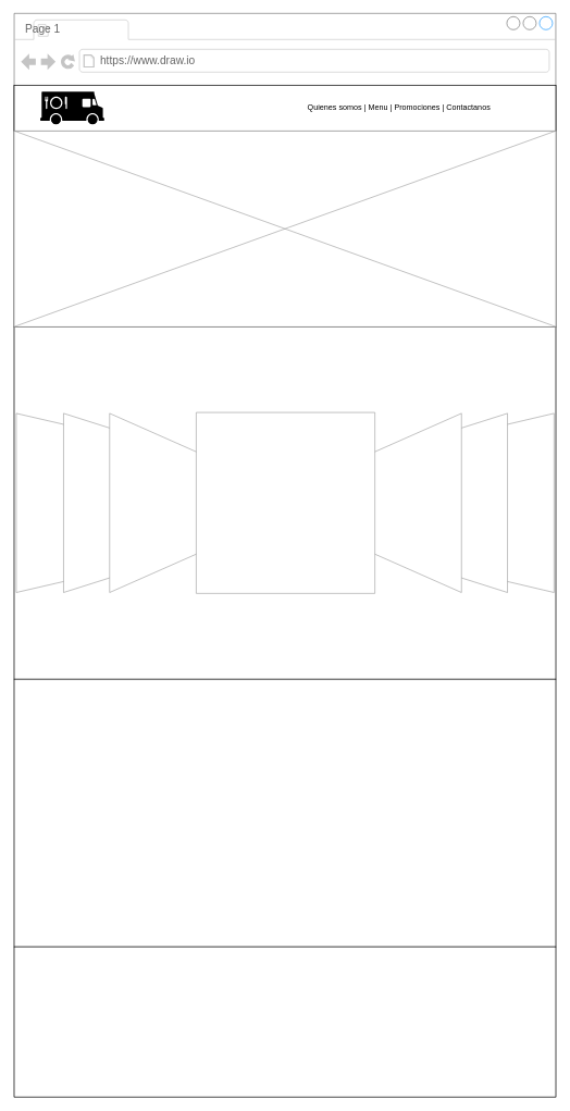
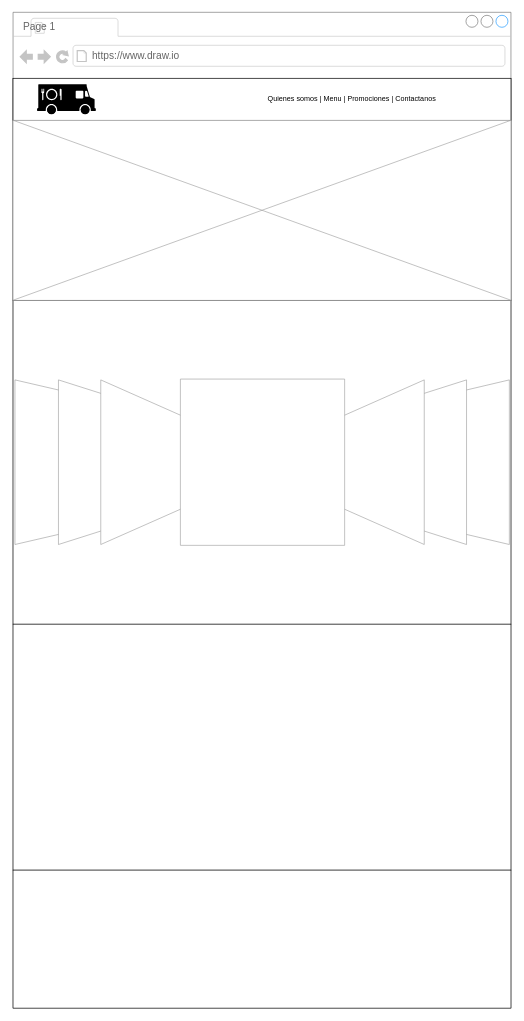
- <mxCell id="10" value="Quienes somos&lt;span style=&quot;white-space: pre;&quot;&gt; &lt;/span&gt;|&lt;span style=&quot;white-space: pre;&quot;&gt; &lt;/span&gt;Menu&lt;span style=&quot;white-space: pre;&quot;&gt; &lt;/span&gt;|&lt;span style=&quot;white-space: pre;&quot;&gt; &lt;/span&gt;Promociones&lt;span style=&quot;white-space: pre;&quot;&gt; &lt;/span&gt;|&lt;span style=&quot;white-space: pre;&quot;&gt; &lt;/span&gt;Contactanos" style="text;html=1;strokeColor=none;fillColor=none;align=center;verticalAlign=middle;whiteSpace=wrap;rounded=0;" vertex="1" parent="1"><mxGeometry x="411" y="150" width="400" height="30" as="geometry" /></mxCell>
+ <mxCell id="10" value="Quienes somos&lt;span style=&quot;white-space: pre;&quot;&gt; &lt;/span&gt;|&lt;span style=&quot;white-space: pre;&quot;&gt; &lt;/span&gt;Menu&lt;span style=&quot;white-space: pre;&quot;&gt; &lt;/span&gt;|&lt;span style=&quot;white-space: pre;&quot;&gt; &lt;/span&gt;Promociones&lt;span style=&quot;white-space: pre;&quot;&gt; &lt;/span&gt;|&lt;span style=&quot;white-space: pre;&quot;&gt; &lt;/span&gt;Contactanos" style="text;html=1;strokeColor=none;fillColor=none;align=center;verticalAlign=middle;whiteSpace=wrap;rounded=0;" vertex="1" parent="1"><mxGeometry x="386" y="150" width="400" height="30" as="geometry" /></mxCell>
